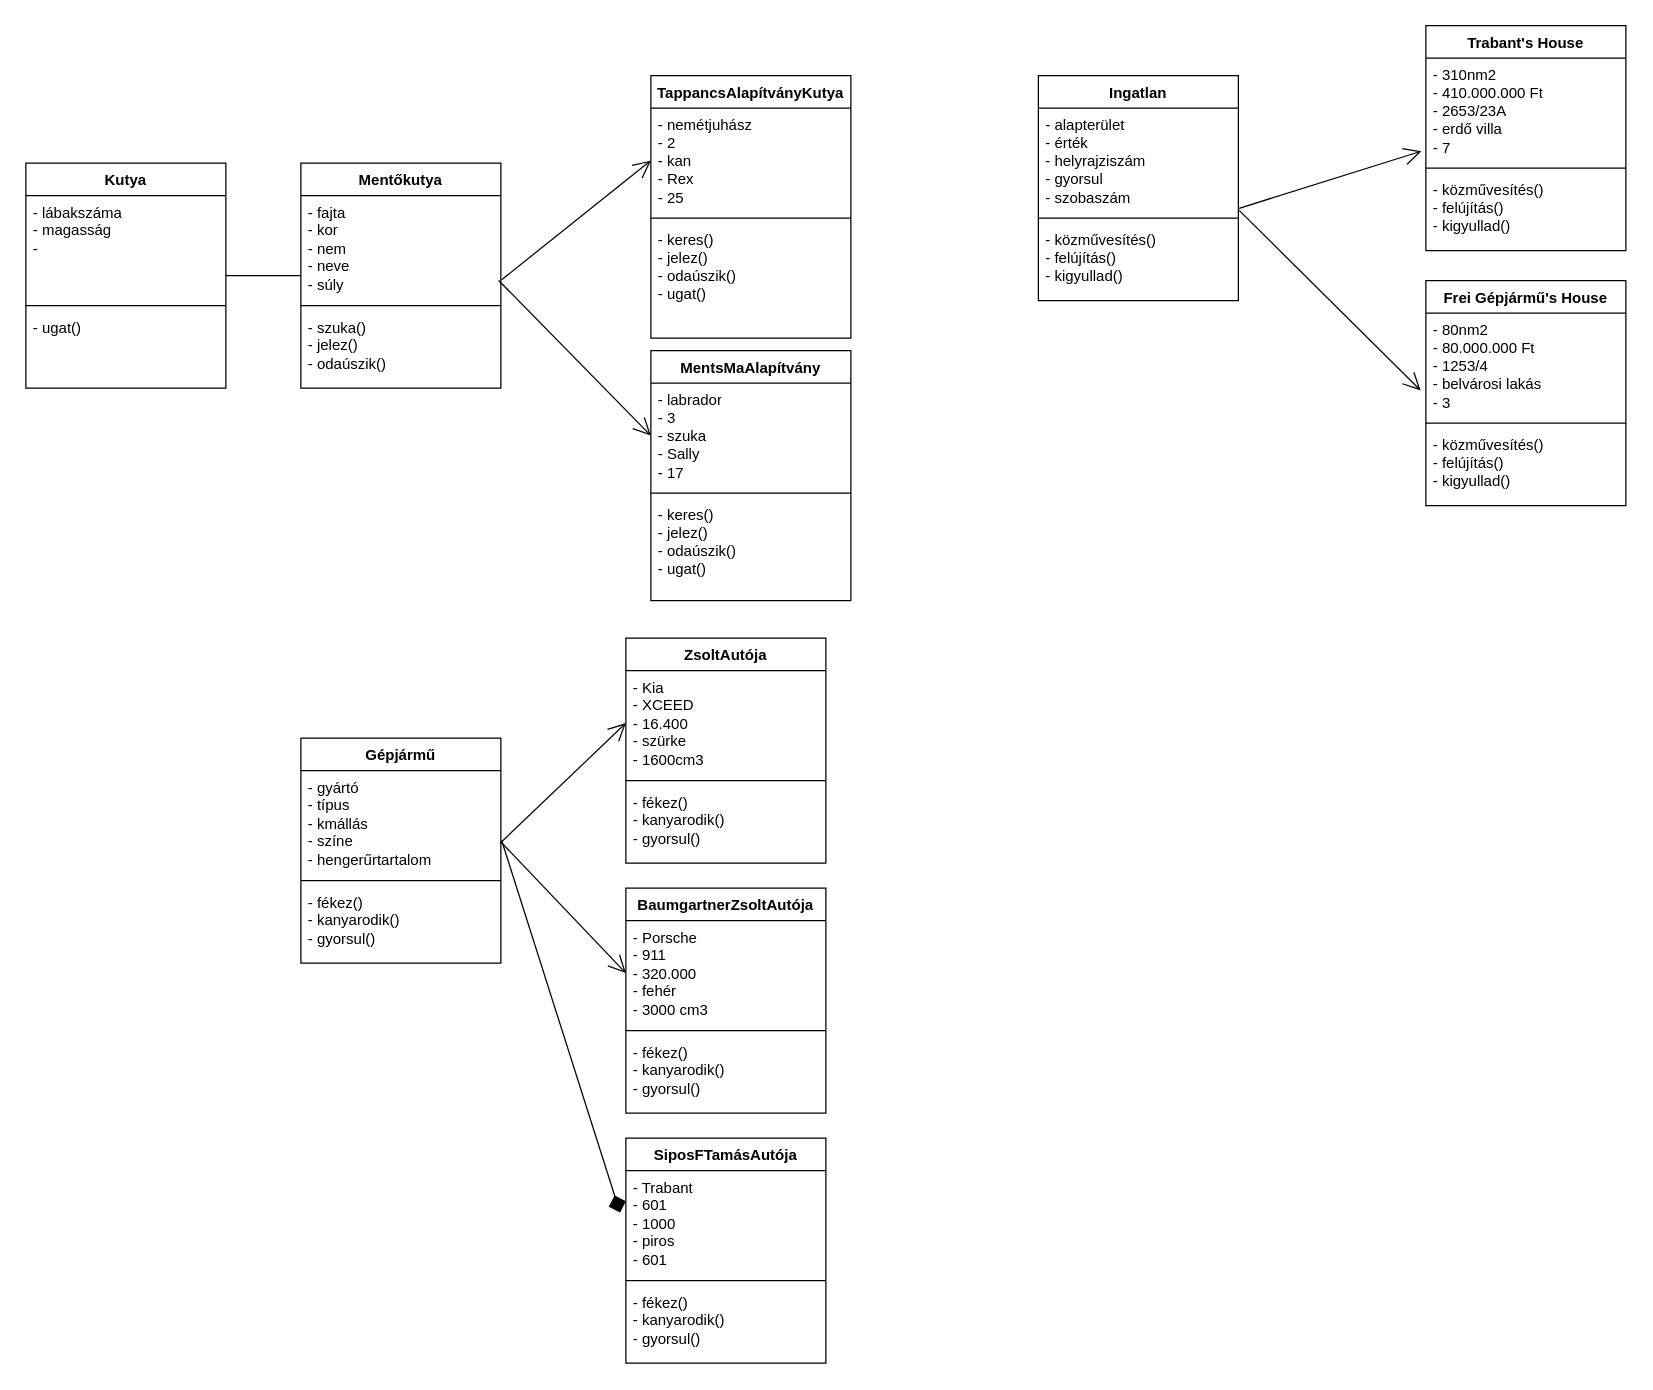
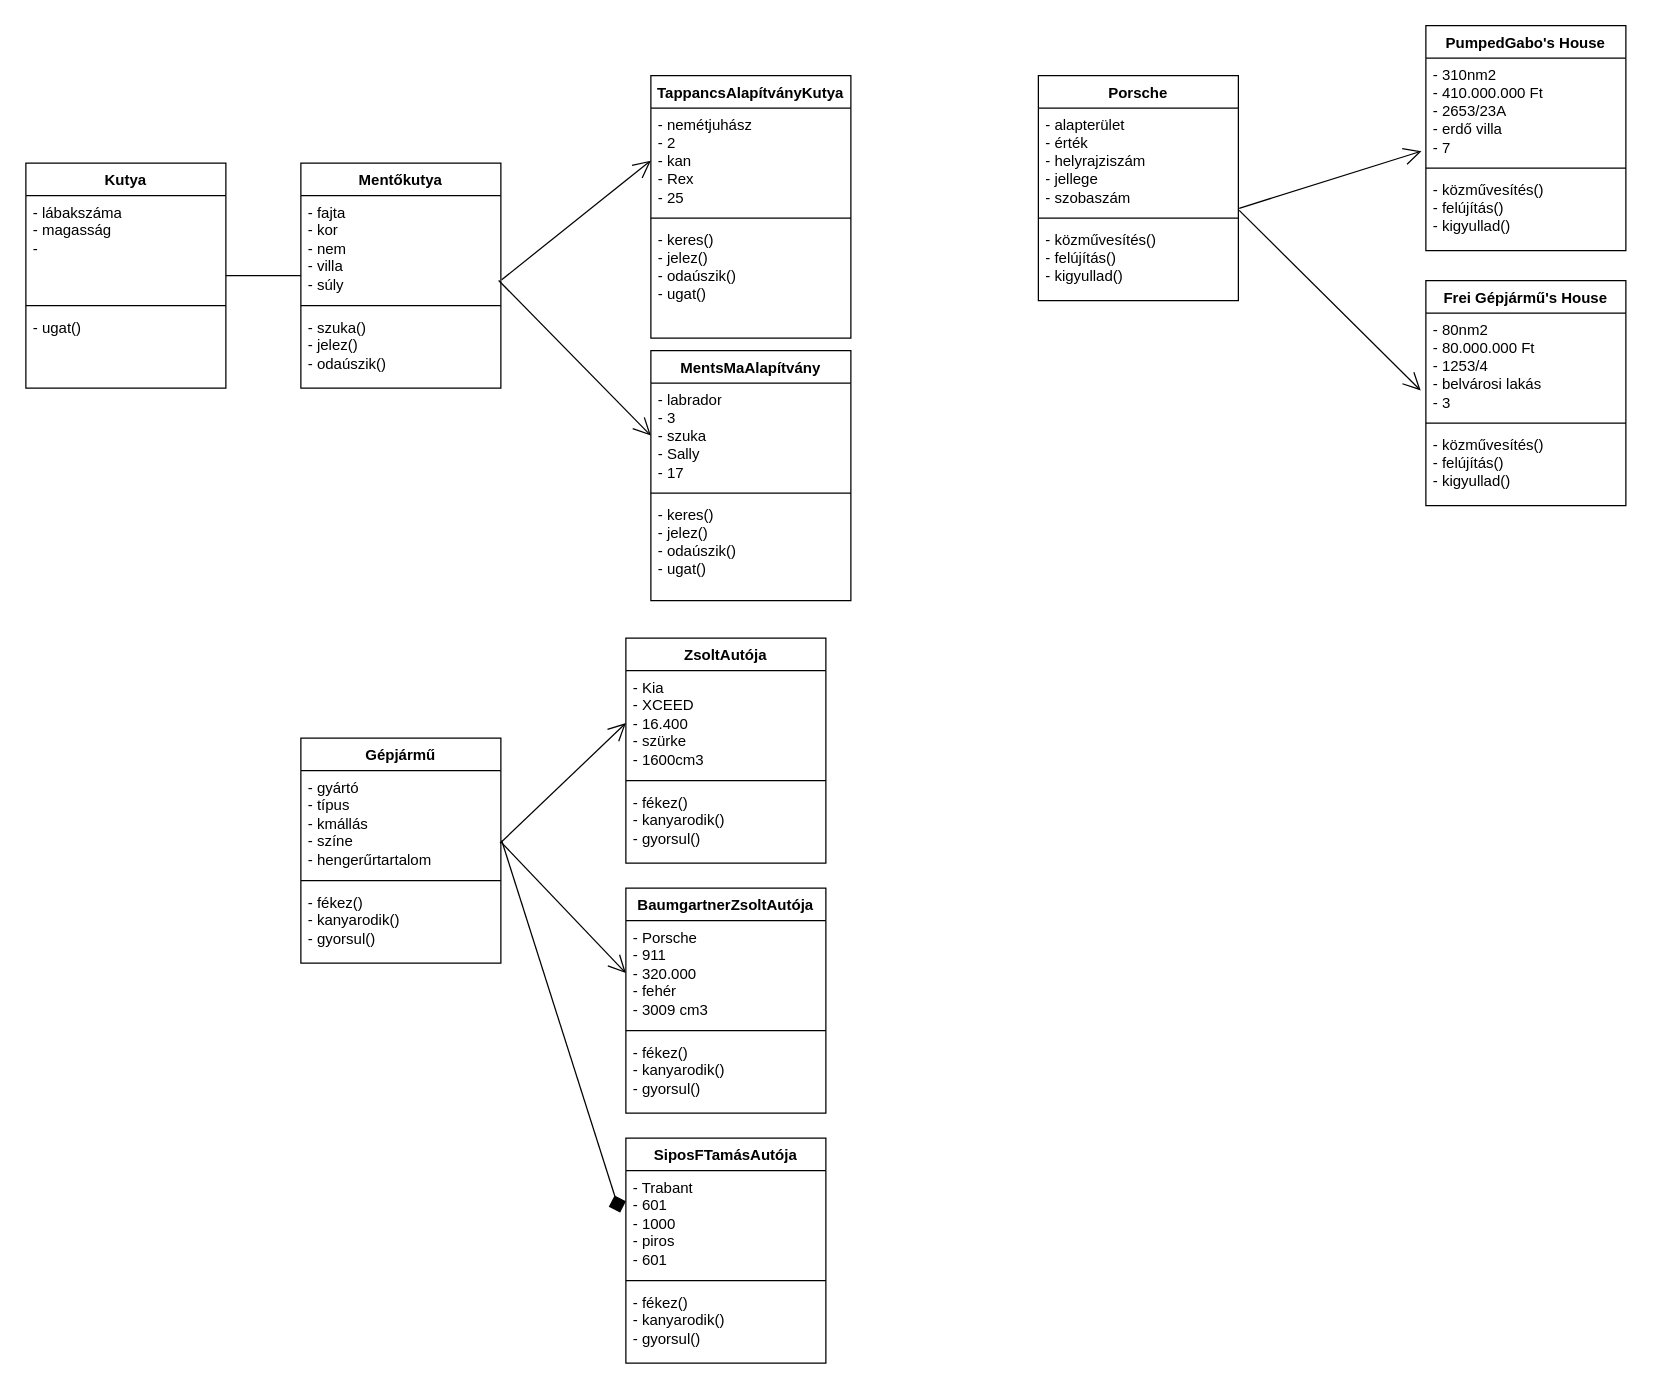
- <mxCell id="44" value="Trabant's House" style="swimlane;fontStyle=1;align=center;verticalAlign=top;childLayout=stackLayout;horizontal=1;startSize=26;horizontalStack=0;resizeParent=1;resizeParentMax=0;resizeLast=0;collapsible=1;marginBottom=0;whiteSpace=wrap;html=1;" vertex="1" parent="1"><mxGeometry x="1140" y="20" width="160" height="180" as="geometry" /></mxCell>
+ <mxCell id="44" value="PumpedGabo's House" style="swimlane;fontStyle=1;align=center;verticalAlign=top;childLayout=stackLayout;horizontal=1;startSize=26;horizontalStack=0;resizeParent=1;resizeParentMax=0;resizeLast=0;collapsible=1;marginBottom=0;whiteSpace=wrap;html=1;" vertex="1" parent="1"><mxGeometry x="1140" y="20" width="160" height="180" as="geometry" /></mxCell>
- <mxCell id="40" value="Ingatlan" style="swimlane;fontStyle=1;align=center;verticalAlign=top;childLayout=stackLayout;horizontal=1;startSize=26;horizontalStack=0;resizeParent=1;resizeParentMax=0;resizeLast=0;collapsible=1;marginBottom=0;whiteSpace=wrap;html=1;" vertex="1" parent="1"><mxGeometry x="830" y="60" width="160" height="180" as="geometry" /></mxCell>
+ <mxCell id="40" value="Porsche" style="swimlane;fontStyle=1;align=center;verticalAlign=top;childLayout=stackLayout;horizontal=1;startSize=26;horizontalStack=0;resizeParent=1;resizeParentMax=0;resizeLast=0;collapsible=1;marginBottom=0;whiteSpace=wrap;html=1;" vertex="1" parent="1"><mxGeometry x="830" y="60" width="160" height="180" as="geometry" /></mxCell>
- <mxCell id="41" value="- alapterület&lt;br&gt;- érték&lt;br&gt;- helyrajziszám&lt;br&gt;- gyorsul&lt;br&gt;- szobaszám&amp;nbsp;" style="text;strokeColor=none;fillColor=none;align=left;verticalAlign=top;spacingLeft=4;spacingRight=4;overflow=hidden;rotatable=0;points=[[0,0.5],[1,0.5]];portConstraint=eastwest;whiteSpace=wrap;html=1;" vertex="1" parent="40"><mxGeometry y="26" width="160" height="84" as="geometry" /></mxCell>
+ <mxCell id="41" value="- alapterület&lt;br&gt;- érték&lt;br&gt;- helyrajziszám&lt;br&gt;- jellege&lt;br&gt;- szobaszám&amp;nbsp;" style="text;strokeColor=none;fillColor=none;align=left;verticalAlign=top;spacingLeft=4;spacingRight=4;overflow=hidden;rotatable=0;points=[[0,0.5],[1,0.5]];portConstraint=eastwest;whiteSpace=wrap;html=1;" vertex="1" parent="40"><mxGeometry y="26" width="160" height="84" as="geometry" /></mxCell>
- <mxCell id="3" value="- fajta&lt;br&gt;- kor&lt;br&gt;- nem&lt;br&gt;- neve&lt;br&gt;- súly&amp;nbsp;" style="text;strokeColor=none;fillColor=none;align=left;verticalAlign=top;spacingLeft=4;spacingRight=4;overflow=hidden;rotatable=0;points=[[0,0.5],[1,0.5]];portConstraint=eastwest;whiteSpace=wrap;html=1;" vertex="1" parent="2"><mxGeometry y="26" width="160" height="84" as="geometry" /></mxCell>
+ <mxCell id="3" value="- fajta&lt;br&gt;- kor&lt;br&gt;- nem&lt;br&gt;- villa&lt;br&gt;- súly&amp;nbsp;" style="text;strokeColor=none;fillColor=none;align=left;verticalAlign=top;spacingLeft=4;spacingRight=4;overflow=hidden;rotatable=0;points=[[0,0.5],[1,0.5]];portConstraint=eastwest;whiteSpace=wrap;html=1;" vertex="1" parent="2"><mxGeometry y="26" width="160" height="84" as="geometry" /></mxCell>
- <mxCell id="29" value="- Porsche&lt;br&gt;- 911&lt;br&gt;- 320.000&lt;br&gt;- fehér&lt;br&gt;- 3000 cm3&amp;nbsp;" style="text;strokeColor=none;fillColor=none;align=left;verticalAlign=top;spacingLeft=4;spacingRight=4;overflow=hidden;rotatable=0;points=[[0,0.5],[1,0.5]];portConstraint=eastwest;whiteSpace=wrap;html=1;" vertex="1" parent="28"><mxGeometry y="26" width="160" height="84" as="geometry" /></mxCell>
+ <mxCell id="29" value="- Porsche&lt;br&gt;- 911&lt;br&gt;- 320.000&lt;br&gt;- fehér&lt;br&gt;- 3009 cm3&amp;nbsp;" style="text;strokeColor=none;fillColor=none;align=left;verticalAlign=top;spacingLeft=4;spacingRight=4;overflow=hidden;rotatable=0;points=[[0,0.5],[1,0.5]];portConstraint=eastwest;whiteSpace=wrap;html=1;" vertex="1" parent="28"><mxGeometry y="26" width="160" height="84" as="geometry" /></mxCell>
